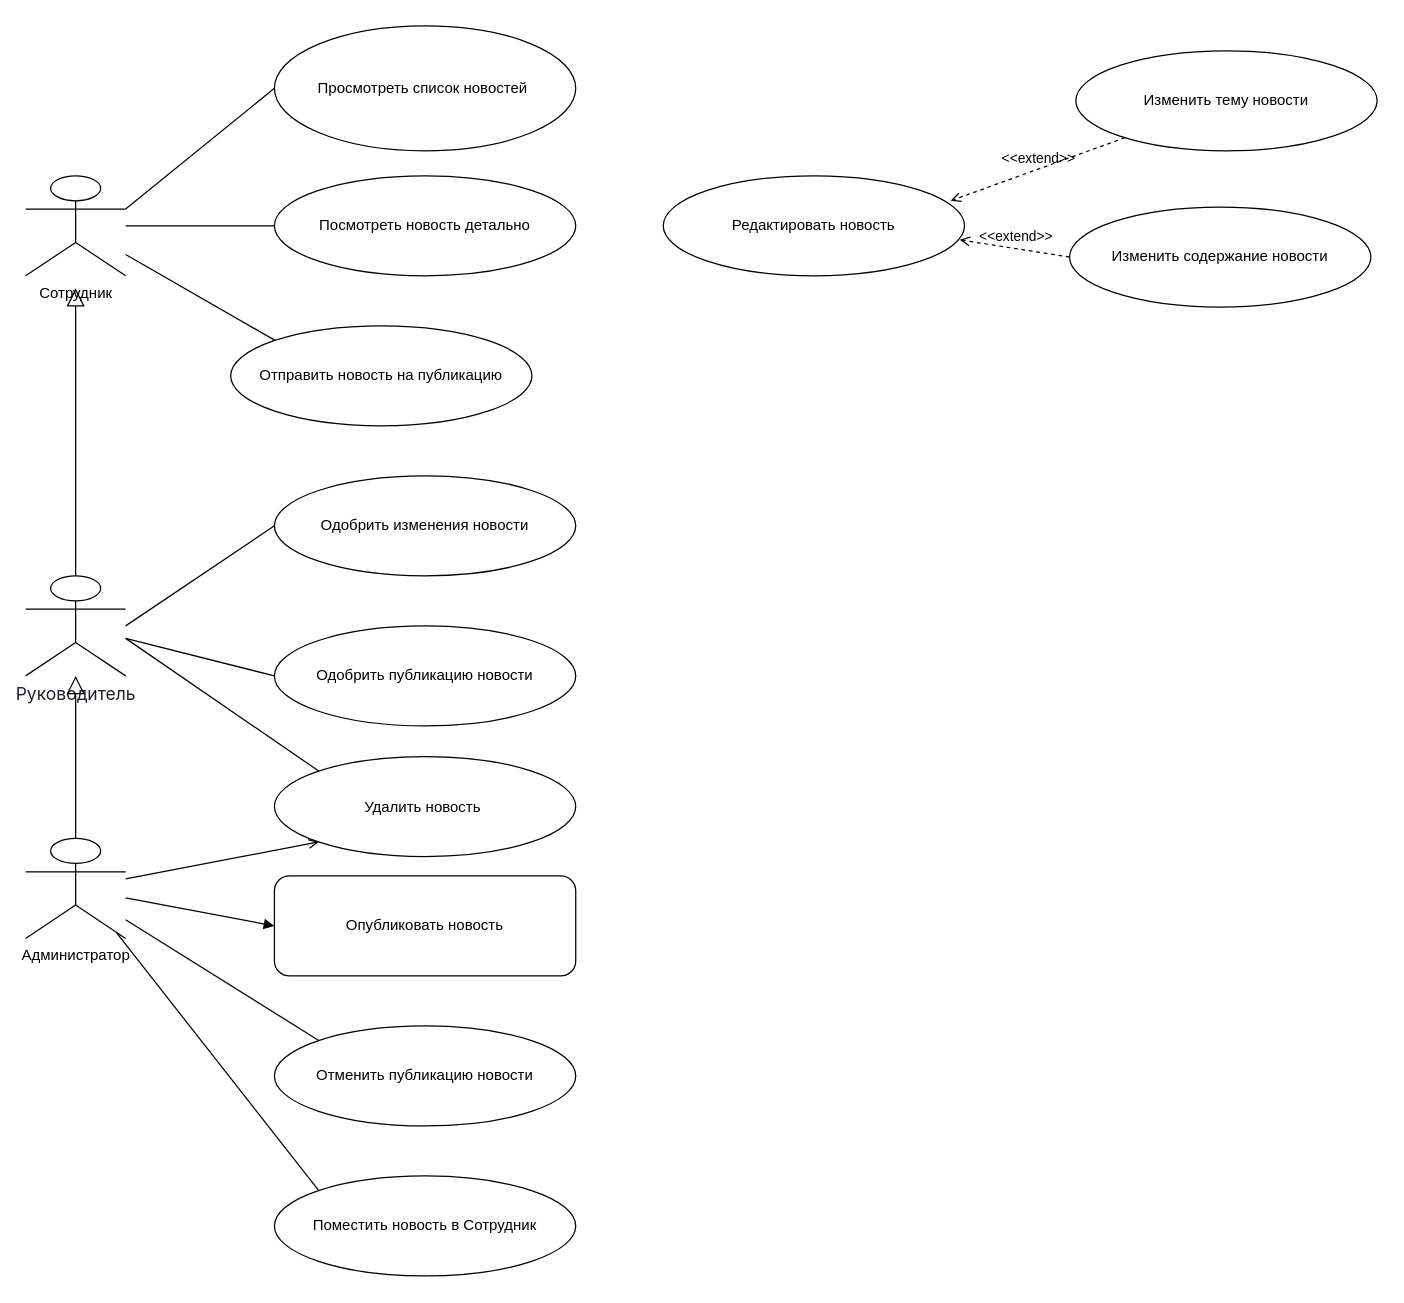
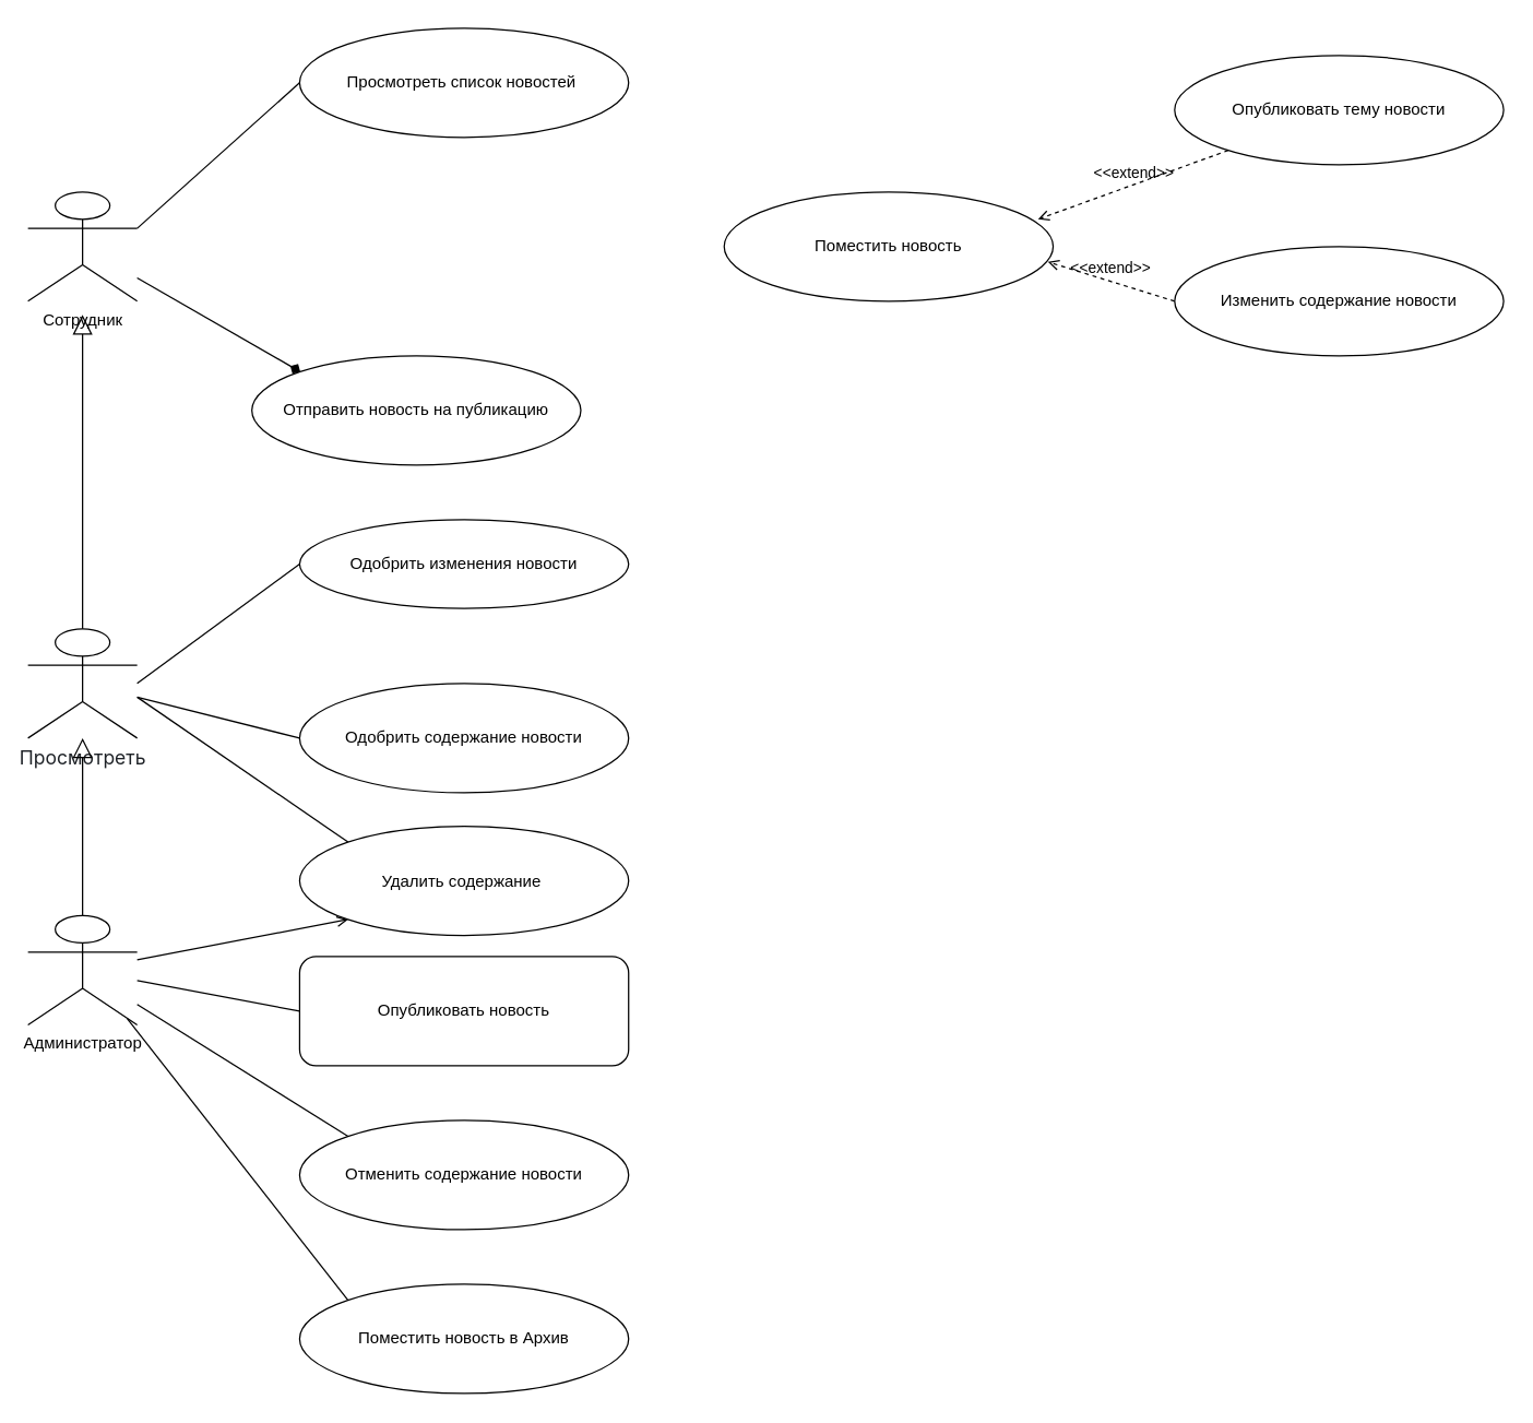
- <mxCell id="3" value="Просмотреть список новостей&amp;nbsp;" style="ellipse;whiteSpace=wrap;html=1;" parent="1" vertex="1"><mxGeometry x="219" y="20" width="241" height="100" as="geometry" /></mxCell>
+ <mxCell id="3" value="Просмотреть список новостей&amp;nbsp;" style="ellipse;whiteSpace=wrap;html=1;" parent="1" vertex="1"><mxGeometry x="219" width="241" height="80" as="geometry" y="20" /></mxCell>
- <mxCell id="20" value="Изменить тему новости" style="ellipse;whiteSpace=wrap;html=1;" parent="1" vertex="1"><mxGeometry x="860" y="40" width="241" height="80" as="geometry" /></mxCell>
+ <mxCell id="20" value="Опубликовать тему новости" style="ellipse;whiteSpace=wrap;html=1;" parent="1" vertex="1"><mxGeometry x="860" y="40" width="241" height="80" as="geometry" /></mxCell>
- <mxCell id="7" value="" style="endArrow=none;html=1;rounded=0;entryX=0;entryY=0.5;entryDx=0;entryDy=0;" parent="1" source="2" target="18" edge="1"><mxGeometry width="50" height="50" relative="1" as="geometry"><mxPoint x="490" y="470" as="sourcePoint" /><mxPoint x="540" y="420" as="targetPoint" /></mxGeometry></mxCell>
- <mxCell id="18" value="Посмотреть новость детально" style="ellipse;whiteSpace=wrap;html=1;" parent="1" vertex="1"><mxGeometry x="219" y="140" width="241" height="80" as="geometry" /></mxCell>
- <mxCell id="19" value="Редактировать новость" style="ellipse;whiteSpace=wrap;html=1;" parent="1" vertex="1"><mxGeometry x="530" y="140" width="241" height="80" as="geometry" /></mxCell>
+ <mxCell id="19" value="Поместить новость" style="ellipse;whiteSpace=wrap;html=1;" parent="1" vertex="1"><mxGeometry x="530" y="140" width="241" height="80" as="geometry" /></mxCell>
- <mxCell id="21" value="Изменить содержание новости" style="ellipse;whiteSpace=wrap;html=1;" parent="1" vertex="1"><mxGeometry x="855" y="165" width="241" height="80" as="geometry" /></mxCell>
+ <mxCell id="21" value="Изменить содержание новости" style="ellipse;whiteSpace=wrap;html=1;" parent="1" vertex="1"><mxGeometry x="860" y="180" width="241" height="80" as="geometry" /></mxCell>
- <mxCell id="8" value="" style="endArrow=none;html=1;rounded=0;entryX=0;entryY=0;entryDx=0;entryDy=0;" parent="1" source="2" target="22" edge="1"><mxGeometry width="50" height="50" relative="1" as="geometry"><mxPoint x="200" y="440" as="sourcePoint" /><mxPoint x="280" y="250" as="targetPoint" /></mxGeometry></mxCell>
+ <mxCell id="8" value="" style="endArrow=diamond;html=1;rounded=0;entryX=0;entryY=0;entryDx=0;entryDy=0;" parent="1" source="2" target="22" edge="1"><mxGeometry width="50" height="50" relative="1" as="geometry"><mxPoint x="200" y="440" as="sourcePoint" /><mxPoint x="280" y="250" as="targetPoint" /></mxGeometry></mxCell>
- <mxCell id="24" value="Одобрить изменения новости" style="ellipse;whiteSpace=wrap;html=1;" parent="1" vertex="1"><mxGeometry x="219" y="380" width="241" height="80" as="geometry" /></mxCell>
+ <mxCell id="24" value="Одобрить изменения новости" style="ellipse;whiteSpace=wrap;html=1;" parent="1" vertex="1"><mxGeometry x="219" y="380" width="241" height="65" as="geometry" /></mxCell>
- <mxCell id="25" value="Одобрить публикацию новости" style="ellipse;whiteSpace=wrap;html=1;" parent="1" vertex="1"><mxGeometry x="219" y="500" width="241" height="80" as="geometry" /></mxCell>
+ <mxCell id="25" value="Одобрить содержание новости" style="ellipse;whiteSpace=wrap;html=1;" parent="1" vertex="1"><mxGeometry x="219" y="500" width="241" height="80" as="geometry" /></mxCell>
- <mxCell id="4" value="&lt;span style=&quot;color: rgb(31, 35, 40); font-family: -apple-system, BlinkMacSystemFont, &amp;quot;Segoe UI&amp;quot;, &amp;quot;Noto Sans&amp;quot;, Helvetica, Arial, sans-serif, &amp;quot;Apple Color Emoji&amp;quot;, &amp;quot;Segoe UI Emoji&amp;quot;; font-size: 14px; text-align: start; text-wrap: wrap; background-color: rgb(255, 255, 255);&quot;&gt;Руководитель&lt;/span&gt;&lt;div&gt;&lt;span style=&quot;color: rgb(31, 35, 40); font-family: -apple-system, BlinkMacSystemFont, &amp;quot;Segoe UI&amp;quot;, &amp;quot;Noto Sans&amp;quot;, Helvetica, Arial, sans-serif, &amp;quot;Apple Color Emoji&amp;quot;, &amp;quot;Segoe UI Emoji&amp;quot;; font-size: 14px; text-align: start; text-wrap: wrap; background-color: rgb(255, 255, 255);&quot;&gt;&lt;br&gt;&lt;/span&gt;&lt;/div&gt;" style="shape=umlActor;verticalLabelPosition=bottom;verticalAlign=top;html=1;outlineConnect=0;" parent="1" vertex="1"><mxGeometry x="20" y="460" width="80" height="80" as="geometry" /></mxCell>
+ <mxCell id="4" value="&lt;span style=&quot;color: rgb(31, 35, 40); font-family: -apple-system, BlinkMacSystemFont, &amp;quot;Segoe UI&amp;quot;, &amp;quot;Noto Sans&amp;quot;, Helvetica, Arial, sans-serif, &amp;quot;Apple Color Emoji&amp;quot;, &amp;quot;Segoe UI Emoji&amp;quot;; font-size: 14px; text-align: start; text-wrap: wrap; background-color: rgb(255, 255, 255);&quot;&gt;Просмотреть&lt;/span&gt;&lt;div&gt;&lt;span style=&quot;color: rgb(31, 35, 40); font-family: -apple-system, BlinkMacSystemFont, &amp;quot;Segoe UI&amp;quot;, &amp;quot;Noto Sans&amp;quot;, Helvetica, Arial, sans-serif, &amp;quot;Apple Color Emoji&amp;quot;, &amp;quot;Segoe UI Emoji&amp;quot;; font-size: 14px; text-align: start; text-wrap: wrap; background-color: rgb(255, 255, 255);&quot;&gt;&lt;br&gt;&lt;/span&gt;&lt;/div&gt;" style="shape=umlActor;verticalLabelPosition=bottom;verticalAlign=top;html=1;outlineConnect=0;" parent="1" vertex="1"><mxGeometry x="20" y="460" width="80" height="80" as="geometry" /></mxCell>
- <mxCell id="26" value="Удалить новость&amp;nbsp;" style="ellipse;whiteSpace=wrap;html=1;" parent="1" vertex="1"><mxGeometry x="219" y="604.5" width="241" height="80" as="geometry" /></mxCell>
+ <mxCell id="26" value="Удалить содержание&amp;nbsp;" style="ellipse;whiteSpace=wrap;html=1;" parent="1" vertex="1"><mxGeometry x="219" y="604.5" width="241" height="80" as="geometry" /></mxCell>
- <mxCell id="10" value="" style="endArrow=block;html=1;rounded=0;entryX=0;entryY=0.5;entryDx=0;entryDy=0;" parent="1" source="6" target="27" edge="1"><mxGeometry width="50" height="50" relative="1" as="geometry"><mxPoint x="160" y="680" as="sourcePoint" /><mxPoint x="195" y="750" as="targetPoint" /></mxGeometry></mxCell>
+ <mxCell id="10" value="" style="endArrow=none;html=1;rounded=0;entryX=0;entryY=0.5;entryDx=0;entryDy=0;" parent="1" source="6" target="27" edge="1"><mxGeometry width="50" height="50" relative="1" as="geometry"><mxPoint x="160" y="680" as="sourcePoint" /><mxPoint x="195" y="750" as="targetPoint" /></mxGeometry></mxCell>
- <mxCell id="28" value="Отменить публикацию новости" style="ellipse;whiteSpace=wrap;html=1;" parent="1" vertex="1"><mxGeometry x="219" y="820" width="241" height="80" as="geometry" /></mxCell>
+ <mxCell id="28" value="Отменить содержание новости" style="ellipse;whiteSpace=wrap;html=1;" parent="1" vertex="1"><mxGeometry x="219" y="820" width="241" height="80" as="geometry" /></mxCell>
- <mxCell id="29" value="Поместить новость в Сотрудник" style="ellipse;whiteSpace=wrap;html=1;" parent="1" vertex="1"><mxGeometry x="219" y="940" width="241" height="80" as="geometry" /></mxCell>
+ <mxCell id="29" value="Поместить новость в Архив" style="ellipse;whiteSpace=wrap;html=1;" parent="1" vertex="1"><mxGeometry x="219" y="940" width="241" height="80" as="geometry" /></mxCell>
